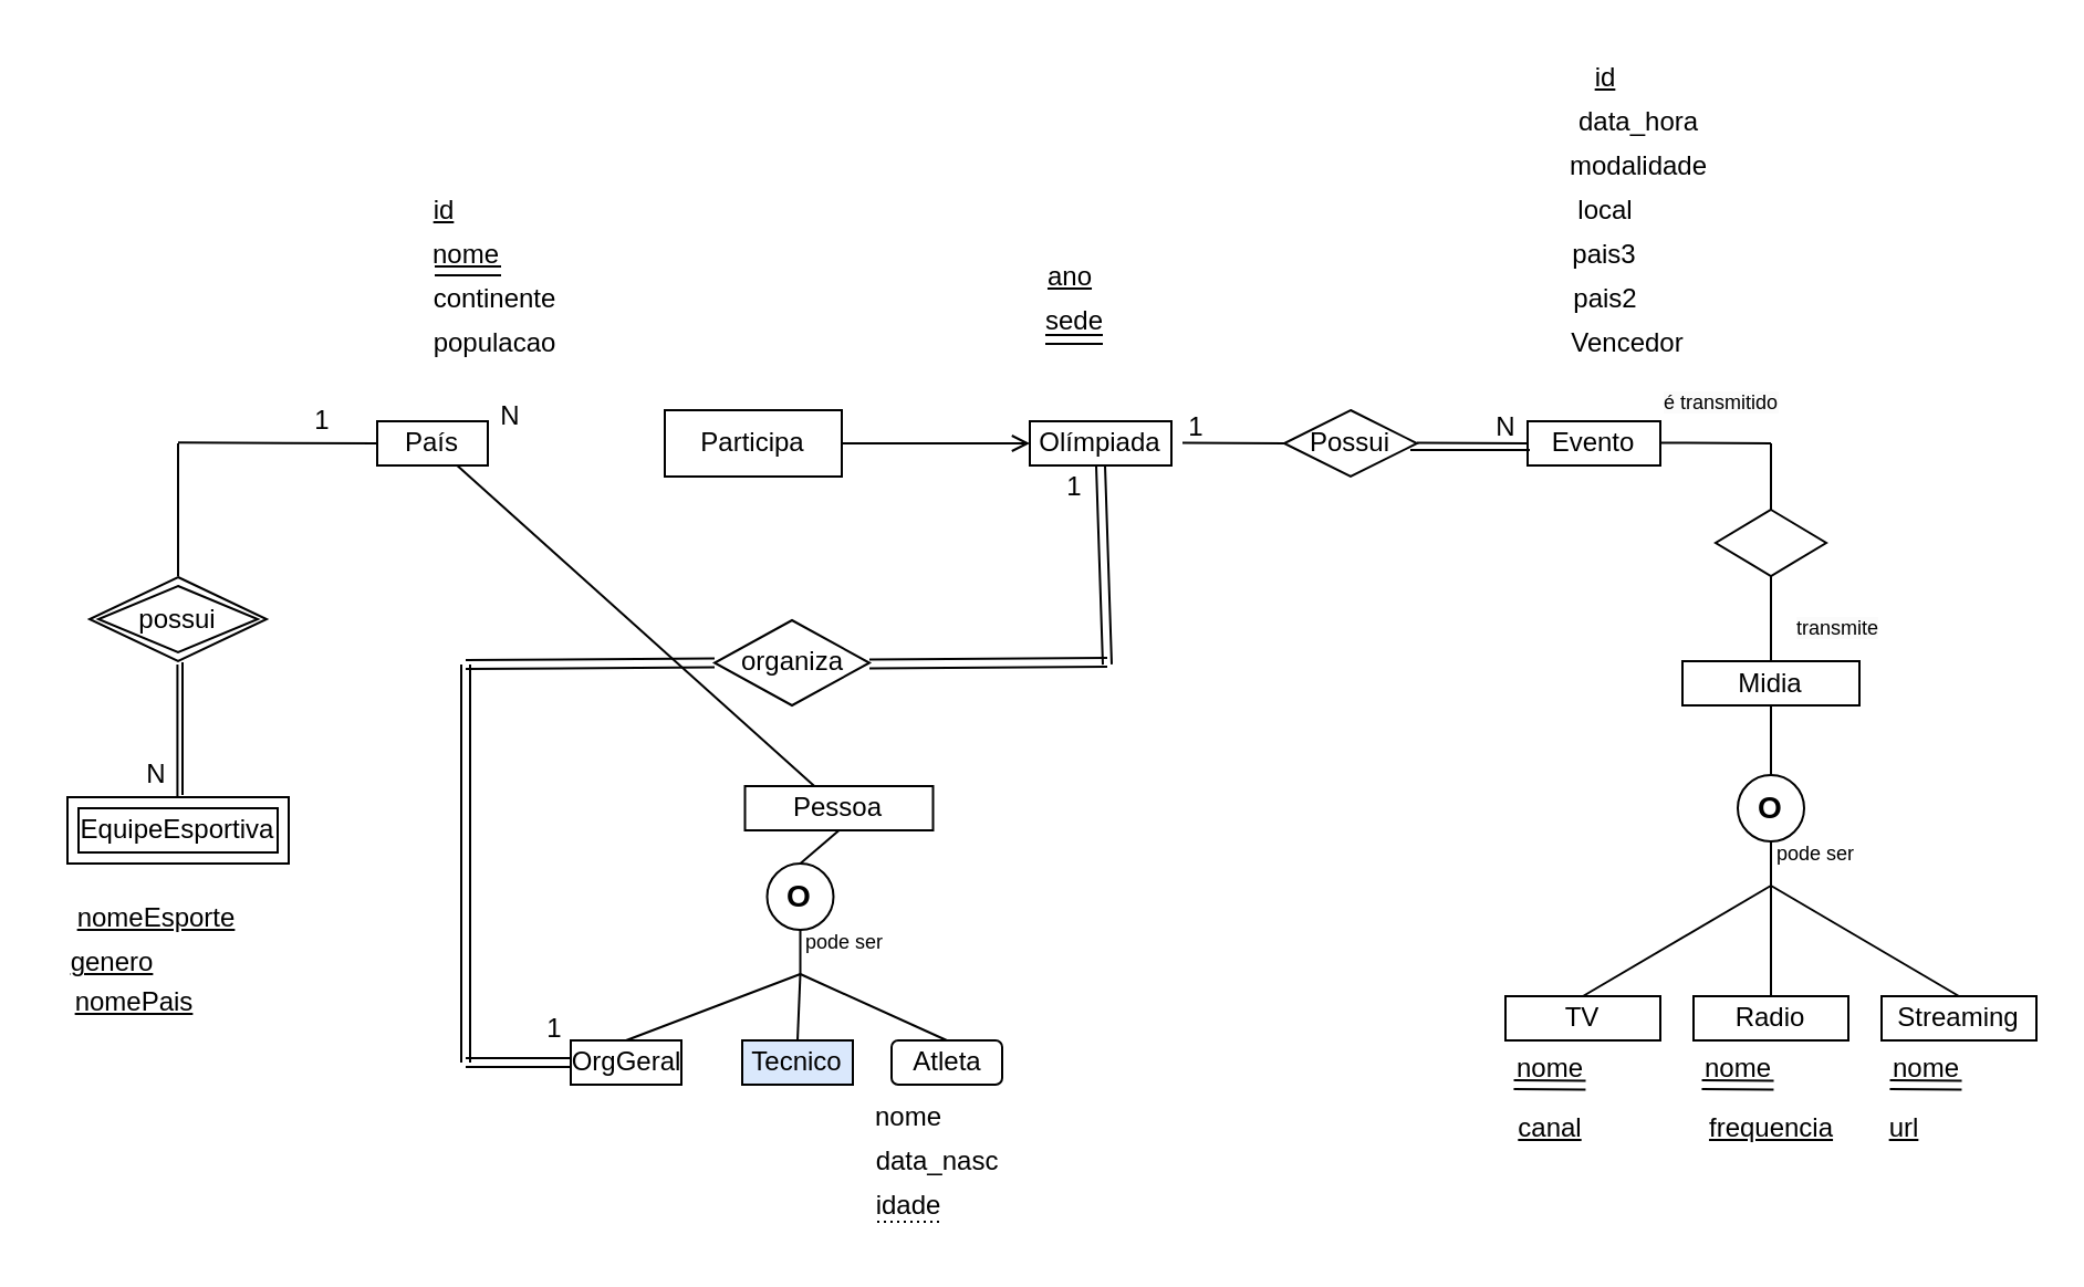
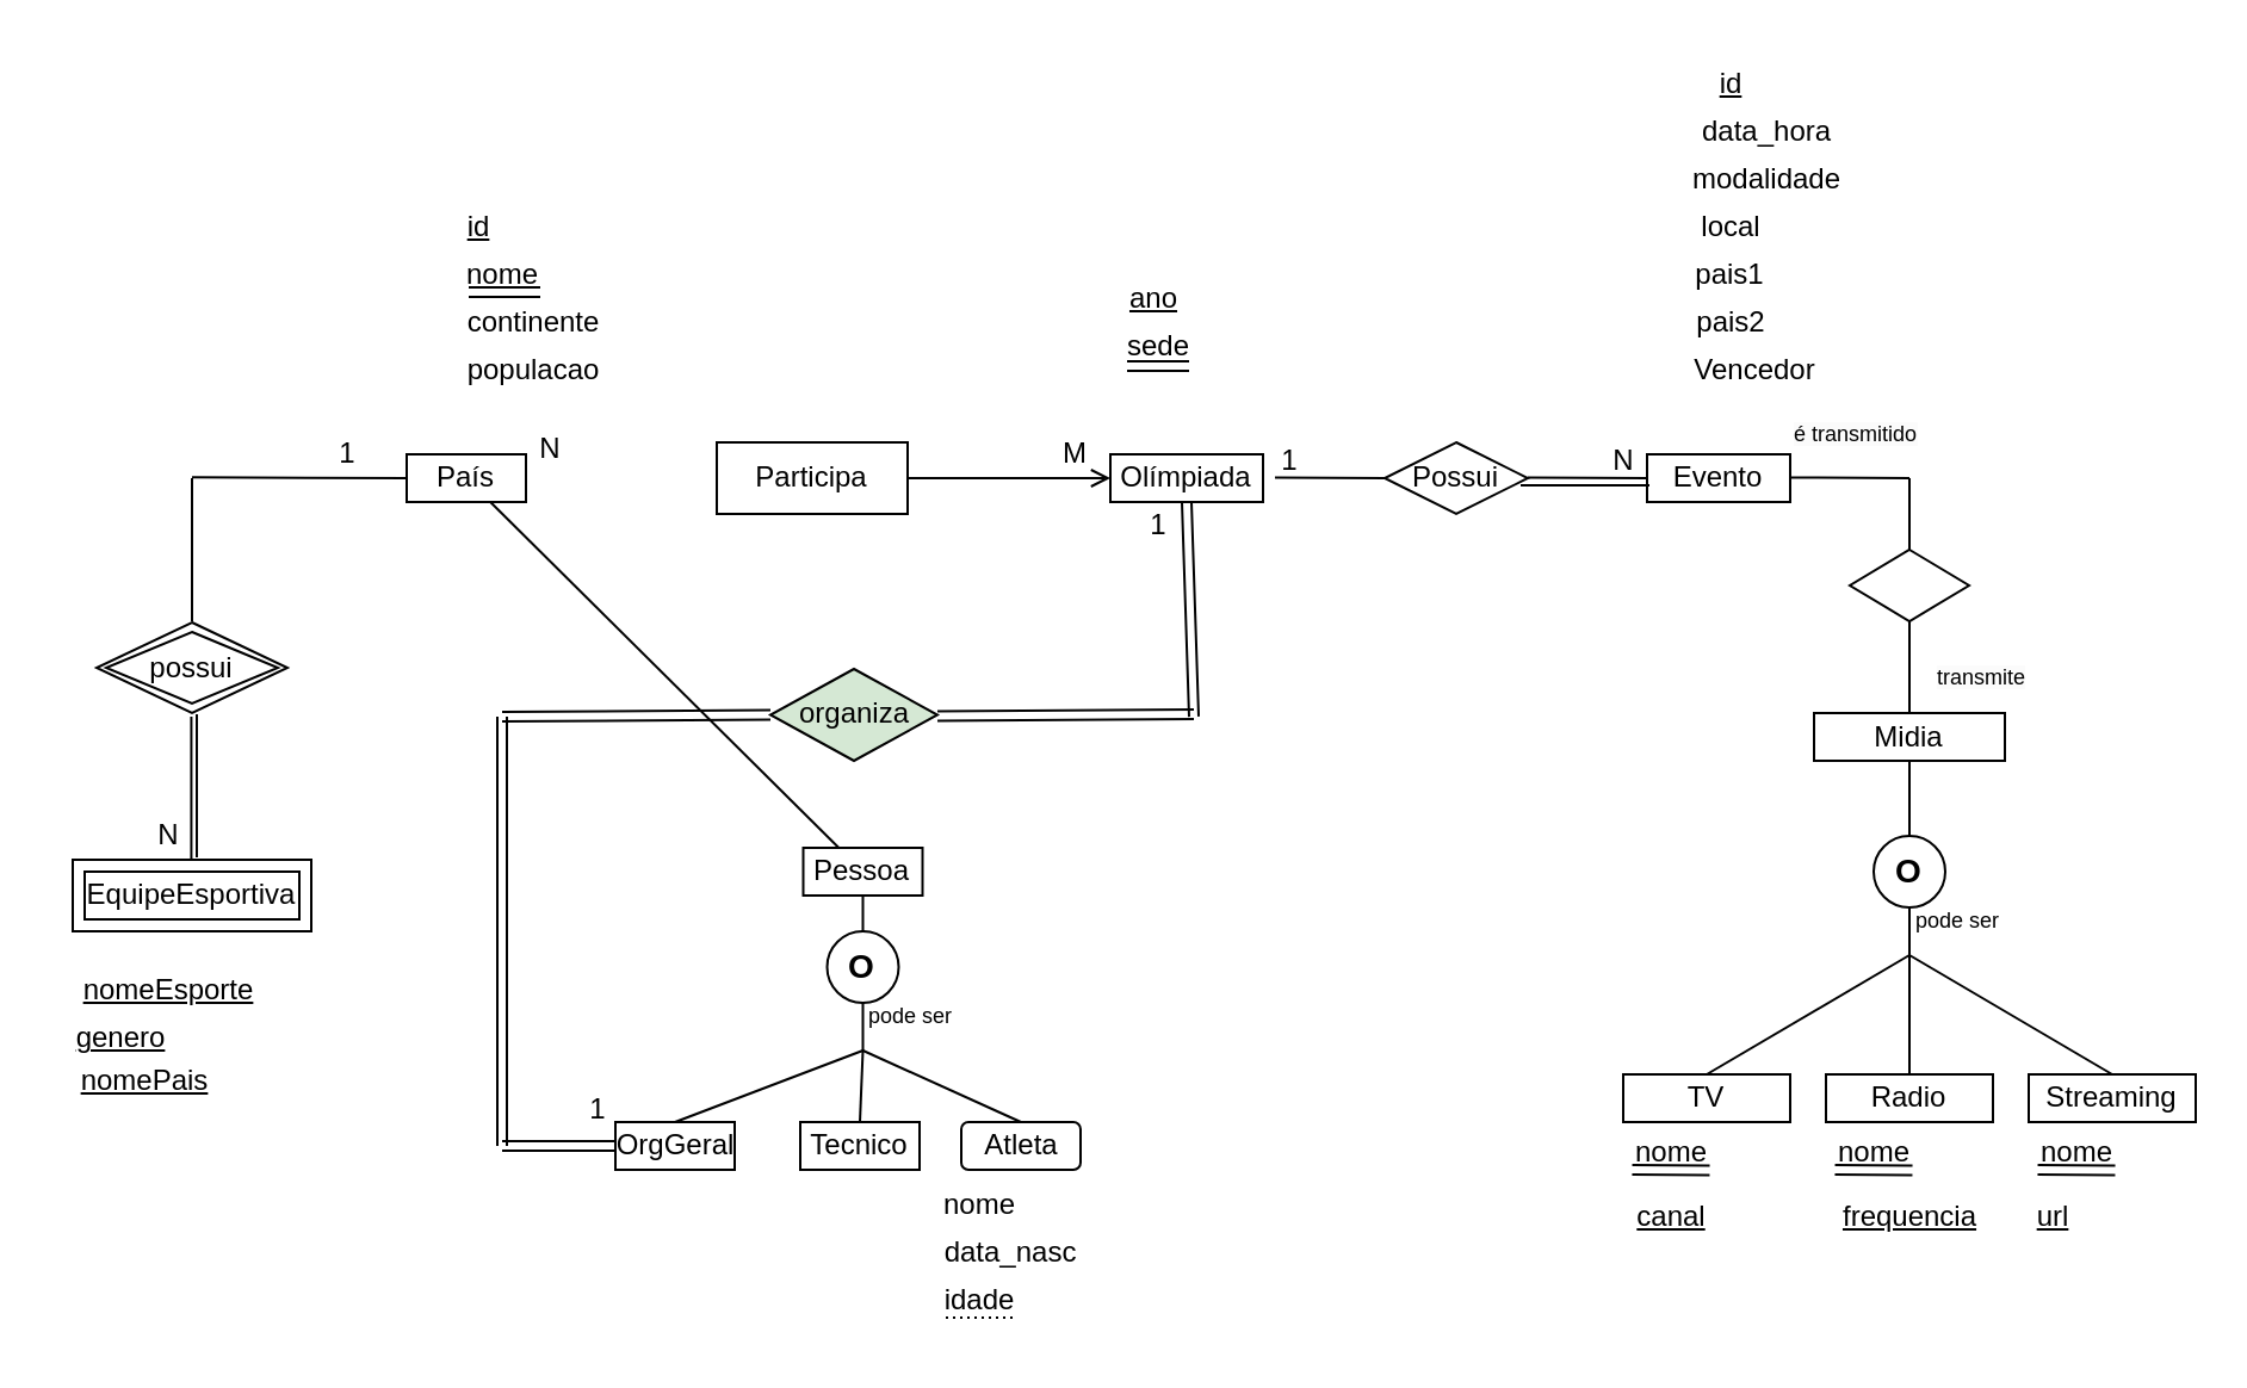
- <mxCell id="43" value="pais3" style="text;strokeColor=none;align=center;fillColor=none;html=1;verticalAlign=middle;whiteSpace=wrap;rounded=0;" vertex="1" parent="1"><mxGeometry x="695" y="100" width="60" height="30" as="geometry" /></mxCell>
+ <mxCell id="43" value="pais1" style="text;strokeColor=none;align=center;fillColor=none;html=1;verticalAlign=middle;whiteSpace=wrap;rounded=0;" vertex="1" parent="1"><mxGeometry x="695" y="100" width="60" height="30" as="geometry" /></mxCell>
+ <mxCell id="5" value="M" style="text;html=1;align=center;verticalAlign=middle;resizable=0;points=[];autosize=1;strokeColor=none;fillColor=none;" vertex="1" parent="1"><mxGeometry x="435" y="175" width="30" height="30" as="geometry" /></mxCell>
- <mxCell id="67" value="organiza" style="rhombus;whiteSpace=wrap;html=1;" vertex="1" parent="1"><mxGeometry x="322.5" y="280" width="70" height="38.5" as="geometry" /></mxCell>
+ <mxCell id="67" value="organiza" style="rhombus;whiteSpace=wrap;html=1;fillColor=#d5e8d4;" vertex="1" parent="1"><mxGeometry x="322.5" y="280" width="70" height="38.5" as="geometry" /></mxCell>
- <mxCell id="63" value="Pessoa" style="whiteSpace=wrap;html=1;" vertex="1" parent="1"><mxGeometry x="336.25" y="355" width="85" height="20" as="geometry" /></mxCell>
+ <mxCell id="63" value="Pessoa" style="whiteSpace=wrap;html=1;" vertex="1" parent="1"><mxGeometry x="336.25" y="355" width="50" height="20" as="geometry" /></mxCell>
- <mxCell id="65" value="Tecnico" style="whiteSpace=wrap;html=1;fillColor=#dae8fc;" vertex="1" parent="1"><mxGeometry x="335" y="470" width="50" height="20" as="geometry" /></mxCell>
+ <mxCell id="65" value="Tecnico" style="whiteSpace=wrap;html=1;" vertex="1" parent="1"><mxGeometry x="335" y="470" width="50" height="20" as="geometry" /></mxCell>
